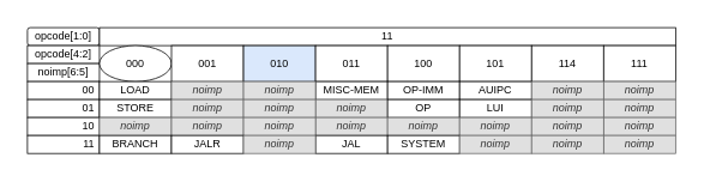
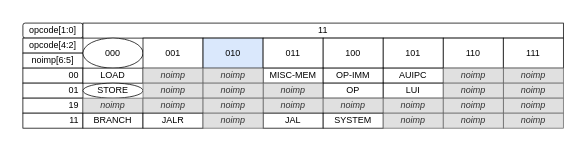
- <mxCell id="13" value="114" style="rounded=0;whiteSpace=wrap;html=1;" parent="1" vertex="1"><mxGeometry x="590" y="50" width="80" height="40" as="geometry" /></mxCell>
+ <mxCell id="13" value="110" style="rounded=0;whiteSpace=wrap;html=1;" parent="1" vertex="1"><mxGeometry x="590" y="50" width="80" height="40" as="geometry" /></mxCell>
- <mxCell id="27" value="STORE" style="rounded=0;whiteSpace=wrap;html=1;fontStyle=0" parent="1" vertex="1"><mxGeometry x="110" y="110" width="80" height="20" as="geometry" /></mxCell>
+ <mxCell id="27" value="STORE" style="ellipse;whiteSpace=wrap;html=1;fontStyle=0;" parent="1" vertex="1"><mxGeometry x="110" y="110" width="80" height="20" as="geometry" /></mxCell>
- <mxCell id="17" value="10&amp;nbsp;" style="rounded=0;whiteSpace=wrap;html=1;align=right;" parent="1" vertex="1"><mxGeometry x="30" y="130" width="80" height="20" as="geometry" /></mxCell>
+ <mxCell id="17" value="19&amp;nbsp;" style="rounded=0;whiteSpace=wrap;html=1;align=right;" parent="1" vertex="1"><mxGeometry x="30" y="130" width="80" height="20" as="geometry" /></mxCell>
